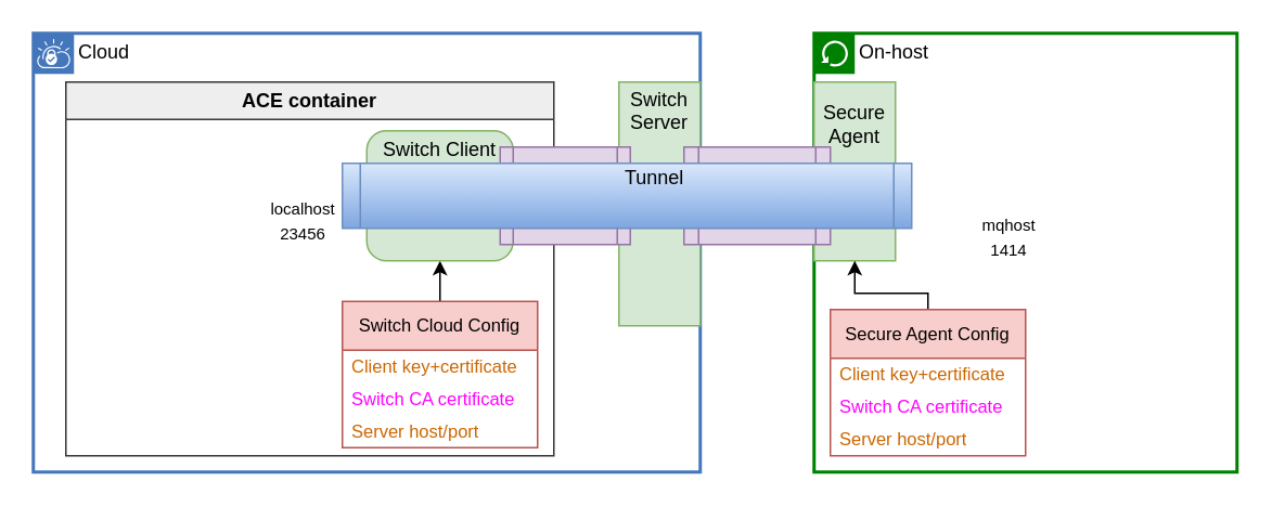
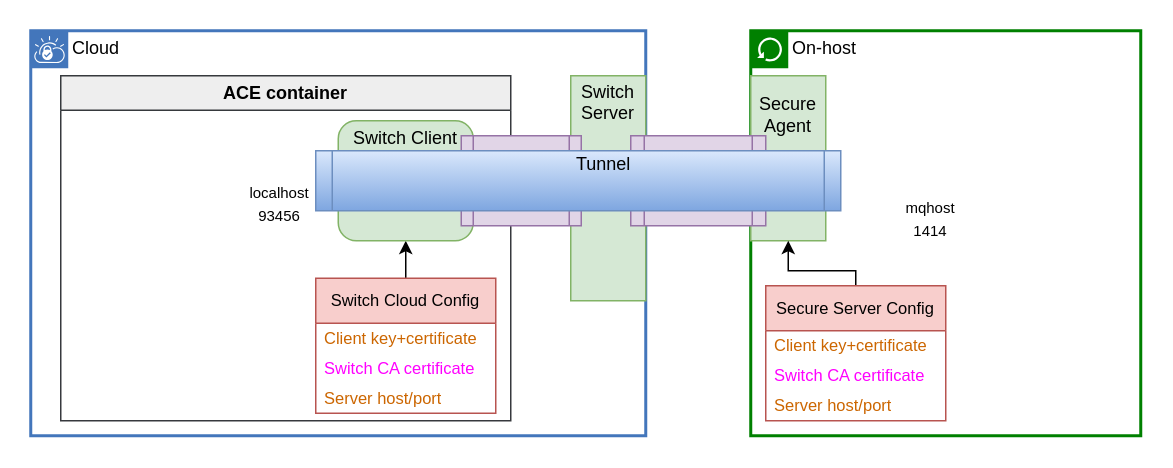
- <mxCell id="10" value="&lt;font style=&quot;font-size: 10px;&quot;&gt;localhost&lt;/font&gt;&lt;div&gt;&lt;span style=&quot;font-size: 10px;&quot;&gt;23456&lt;/span&gt;&lt;/div&gt;" style="text;html=1;align=center;verticalAlign=middle;whiteSpace=wrap;rounded=0;" parent="3" vertex="1"><mxGeometry x="116" y="70" width="60" height="30" as="geometry" /></mxCell>
+ <mxCell id="10" value="&lt;font style=&quot;font-size: 10px;&quot;&gt;localhost&lt;/font&gt;&lt;div&gt;&lt;span style=&quot;font-size: 10px;&quot;&gt;93456&lt;/span&gt;&lt;/div&gt;" style="text;html=1;align=center;verticalAlign=middle;whiteSpace=wrap;rounded=0;" parent="3" vertex="1"><mxGeometry x="116" y="70" width="60" height="30" as="geometry" /></mxCell>
- <mxCell id="15" value="&lt;font style=&quot;color: light-dark(rgb(0, 0, 0), rgb(0, 0, 0));&quot;&gt;Secure Agent Config&lt;/font&gt;" style="swimlane;fontStyle=0;childLayout=stackLayout;horizontal=1;startSize=30;horizontalStack=0;resizeParent=1;resizeParentMax=0;resizeLast=0;collapsible=1;marginBottom=0;whiteSpace=wrap;html=1;fontSize=11;fillColor=#f8cecc;strokeColor=#b85450;" parent="12" vertex="1"><mxGeometry x="10" y="170" width="120" height="90" as="geometry"><mxRectangle x="160" y="30" width="140" height="30" as="alternateBounds" /></mxGeometry></mxCell>
+ <mxCell id="15" value="&lt;font style=&quot;color: light-dark(rgb(0, 0, 0), rgb(0, 0, 0));&quot;&gt;Secure Server Config&lt;/font&gt;" style="swimlane;fontStyle=0;childLayout=stackLayout;horizontal=1;startSize=30;horizontalStack=0;resizeParent=1;resizeParentMax=0;resizeLast=0;collapsible=1;marginBottom=0;whiteSpace=wrap;html=1;fontSize=11;fillColor=#f8cecc;strokeColor=#b85450;" parent="12" vertex="1"><mxGeometry x="10" y="170" width="120" height="90" as="geometry"><mxRectangle x="160" y="30" width="140" height="30" as="alternateBounds" /></mxGeometry></mxCell>
